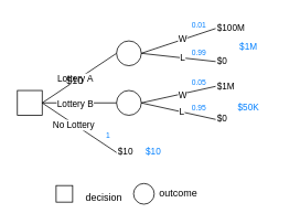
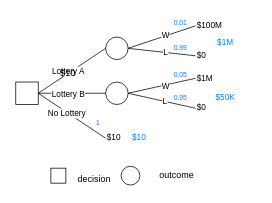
- <mxCell id="27" value="outcome" style="text;html=1;strokeColor=none;fillColor=none;align=center;verticalAlign=middle;whiteSpace=wrap;rounded=0;" vertex="1" parent="1"><mxGeometry x="190.13" y="224" width="50" height="20" as="geometry" /></mxCell>
+ <mxCell id="27" value="outcome" style="text;html=1;strokeColor=none;fillColor=none;align=center;verticalAlign=middle;whiteSpace=wrap;rounded=0;" vertex="1" parent="1"><mxGeometry x="210.13" y="224" width="50" height="20" as="geometry" /></mxCell>
